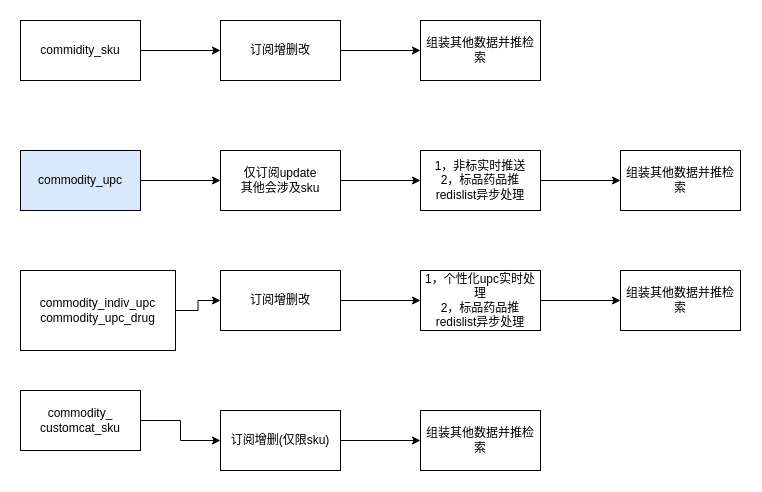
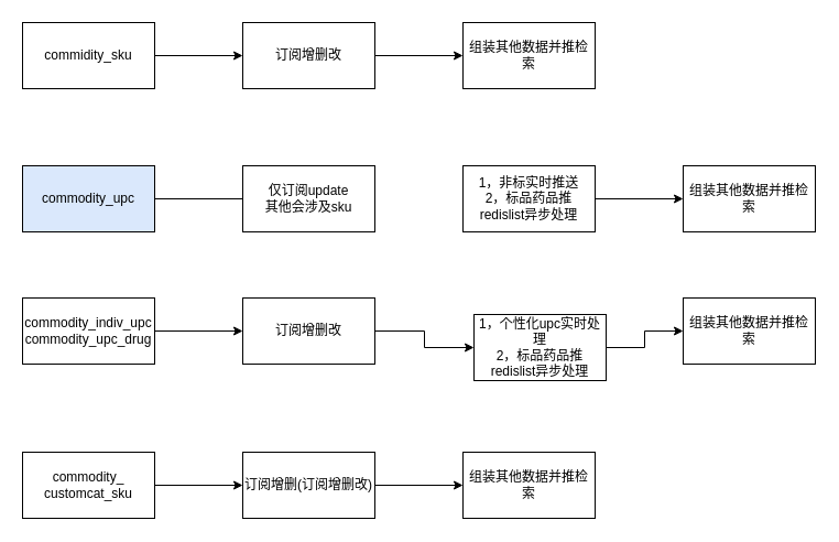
- <mxCell id="7" value="" style="edgeStyle=orthogonalEdgeStyle;rounded=0;orthogonalLoop=1;jettySize=auto;html=1;" parent="1" source="8" target="10" edge="1"><mxGeometry relative="1" as="geometry" /></mxCell>
+ <mxCell id="7" value="" style="edgeStyle=orthogonalEdgeStyle;rounded=0;orthogonalLoop=1;jettySize=auto;html=1;endArrow=none;" parent="1" source="8" target="10" edge="1"><mxGeometry relative="1" as="geometry" /></mxCell>
- <mxCell id="9" value="" style="edgeStyle=orthogonalEdgeStyle;rounded=0;orthogonalLoop=1;jettySize=auto;html=1;" parent="1" source="10" target="12" edge="1"><mxGeometry relative="1" as="geometry" /></mxCell>
- <mxCell id="23" value="1，个性化upc实时处理&lt;br&gt;2，标品药品推redislist异步处理&lt;br&gt;" style="rounded=0;whiteSpace=wrap;html=1;" parent="1" vertex="1"><mxGeometry x="420" y="270" width="120" height="60" as="geometry" /></mxCell>
+ <mxCell id="23" value="1，个性化upc实时处理&lt;br&gt;2，标品药品推redislist异步处理&lt;br&gt;" style="rounded=0;whiteSpace=wrap;html=1;" parent="1" vertex="1"><mxGeometry x="430" y="285" width="120" height="60" as="geometry" /></mxCell>
- <mxCell id="15" value="commodity_indiv_upc&lt;br&gt;commodity_upc_drug&lt;span&gt;&lt;br&gt;&lt;/span&gt;" style="rounded=0;whiteSpace=wrap;html=1;" parent="1" vertex="1"><mxGeometry x="20" y="270" width="155" height="80" as="geometry" /></mxCell>
+ <mxCell id="15" value="commodity_indiv_upc&lt;br&gt;commodity_upc_drug&lt;span&gt;&lt;br&gt;&lt;/span&gt;" style="rounded=0;whiteSpace=wrap;html=1;" parent="1" vertex="1"><mxGeometry x="20" y="270" width="120" height="60" as="geometry" /></mxCell>
- <mxCell id="17" value="&lt;span&gt;commodity_&lt;br&gt;customcat_sku&lt;/span&gt;&lt;span&gt;&lt;br&gt;&lt;/span&gt;" style="rounded=0;whiteSpace=wrap;html=1;" vertex="1" parent="1"><mxGeometry x="20" y="390" width="120" height="60" as="geometry" /></mxCell>
+ <mxCell id="17" value="&lt;span&gt;commodity_&lt;br&gt;customcat_sku&lt;/span&gt;&lt;span&gt;&lt;br&gt;&lt;/span&gt;" style="rounded=0;whiteSpace=wrap;html=1;" vertex="1" parent="1"><mxGeometry x="20" y="410" width="120" height="60" as="geometry" /></mxCell>
- <mxCell id="21" value="&lt;span&gt;订阅增删(仅限sku)&lt;/span&gt;" style="rounded=0;whiteSpace=wrap;html=1;" vertex="1" parent="1"><mxGeometry x="220" y="410" width="120" height="60" as="geometry" /></mxCell>
+ <mxCell id="21" value="&lt;span&gt;订阅增删(订阅增删改)&lt;/span&gt;" style="rounded=0;whiteSpace=wrap;html=1;" vertex="1" parent="1"><mxGeometry x="220" y="410" width="120" height="60" as="geometry" /></mxCell>
